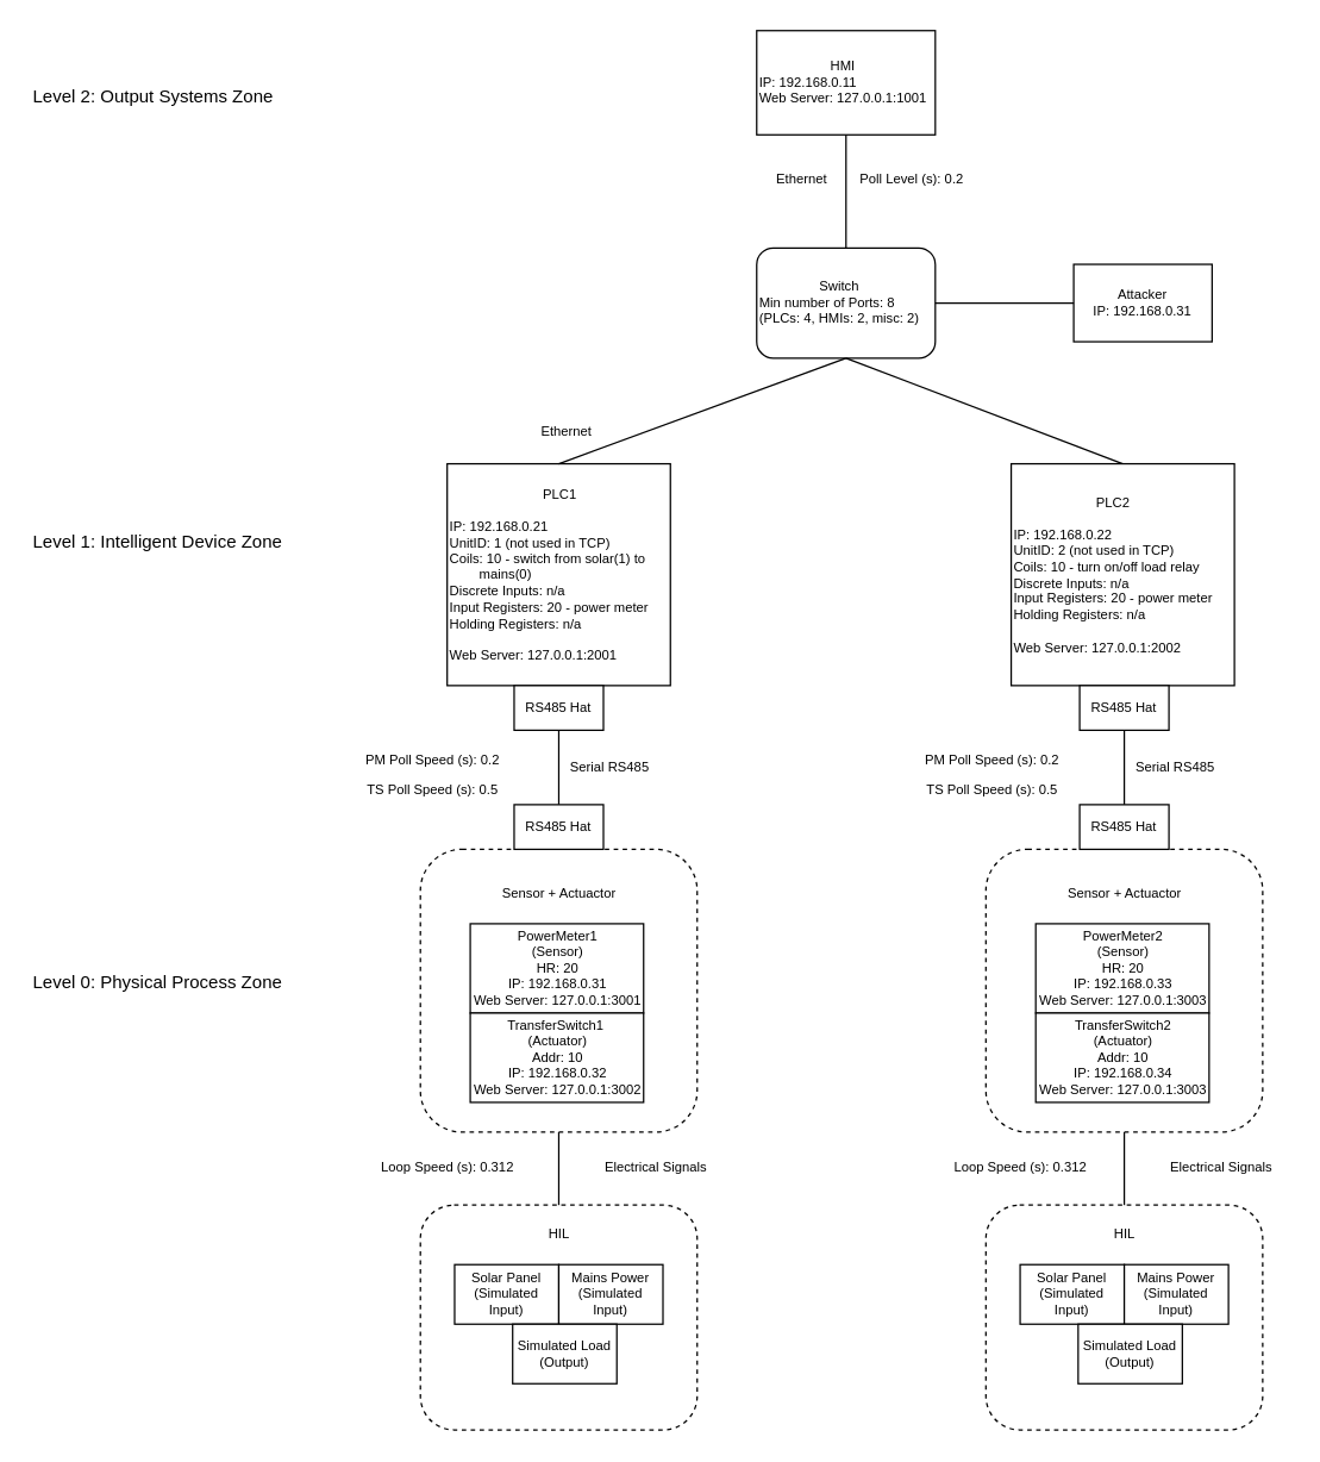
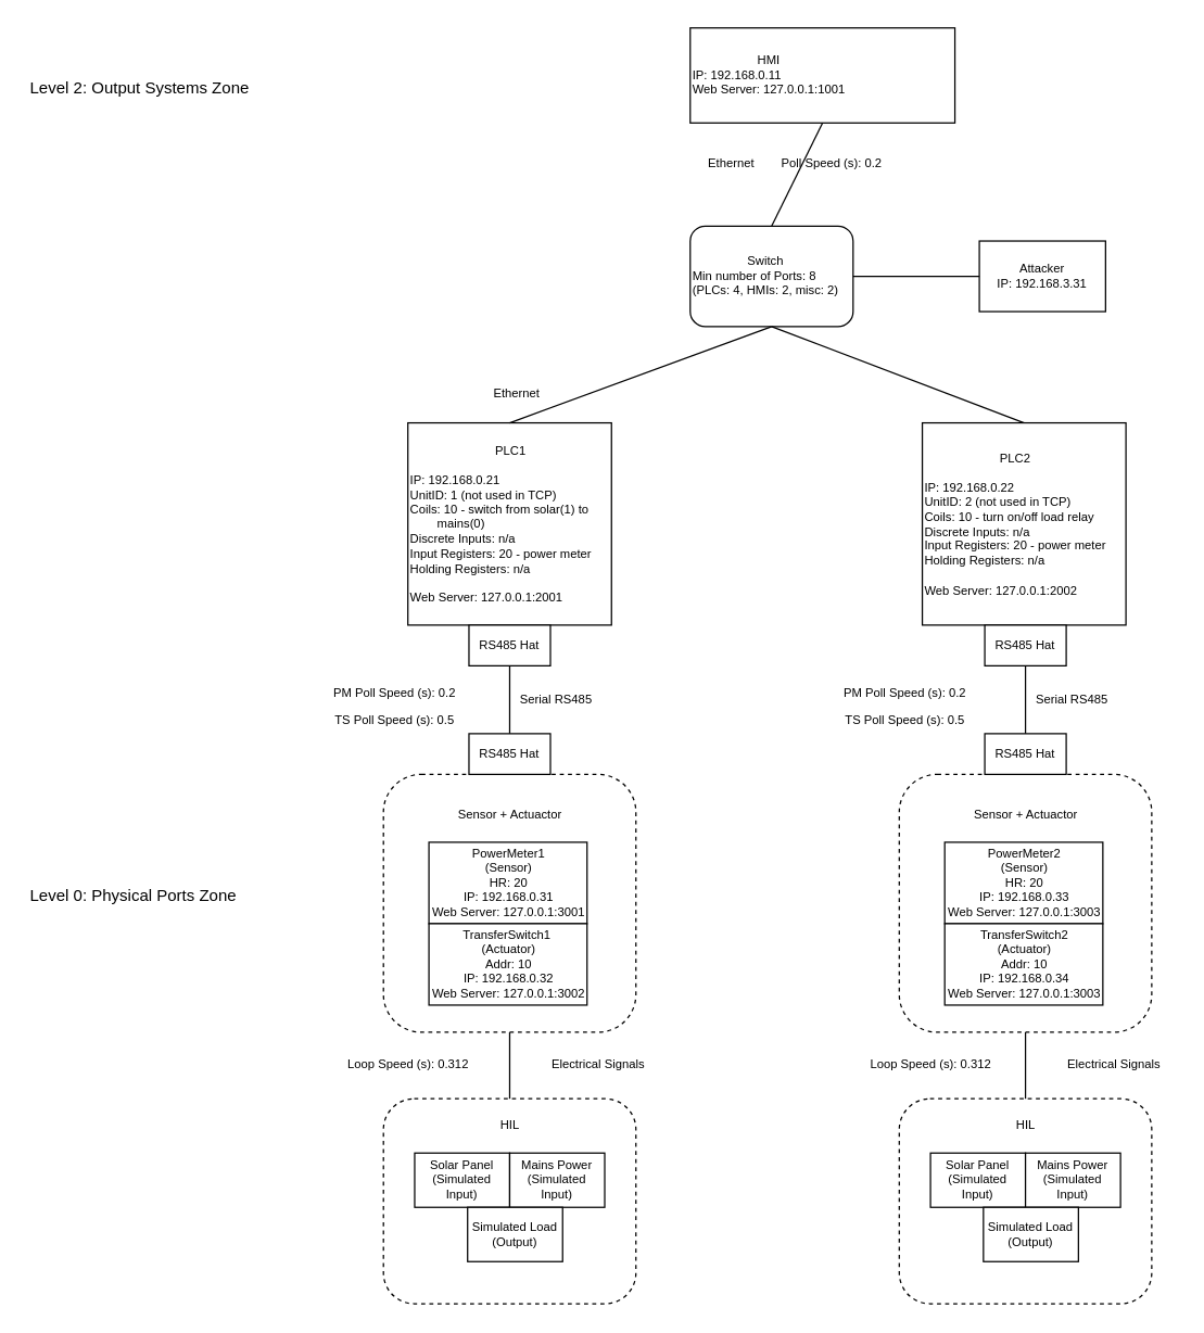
- <mxCell id="4" value="&lt;div style=&quot;text-align: center;&quot;&gt;&lt;span style=&quot;background-color: initial;&quot;&gt;HMI&lt;/span&gt;&lt;/div&gt;&lt;div style=&quot;font-size: 9px;&quot;&gt;IP: 192.168.0.11&lt;/div&gt;&lt;div style=&quot;font-size: 9px;&quot;&gt;Web Server: 127.0.0.1:1001&lt;/div&gt;" style="rounded=0;whiteSpace=wrap;html=1;fontSize=9;align=left;" parent="1" vertex="1"><mxGeometry x="508" y="20" width="120" height="70" as="geometry" /></mxCell>
+ <mxCell id="4" value="&lt;div style=&quot;text-align: center;&quot;&gt;&lt;span style=&quot;background-color: initial;&quot;&gt;HMI&lt;/span&gt;&lt;/div&gt;&lt;div style=&quot;font-size: 9px;&quot;&gt;IP: 192.168.0.11&lt;/div&gt;&lt;div style=&quot;font-size: 9px;&quot;&gt;Web Server: 127.0.0.1:1001&lt;/div&gt;" style="rounded=0;whiteSpace=wrap;html=1;fontSize=9;align=left;" parent="1" vertex="1"><mxGeometry x="508" y="20" width="195" height="70" as="geometry" /></mxCell>
- <mxCell id="46" value="Poll Level (s): 0.2" style="text;html=1;align=center;verticalAlign=middle;resizable=0;points=[];autosize=1;strokeColor=none;fillColor=none;fontSize=9;" parent="1" vertex="1"><mxGeometry x="562" y="110" width="100" height="20" as="geometry" /></mxCell>
+ <mxCell id="46" value="Poll Speed (s): 0.2" style="text;html=1;align=center;verticalAlign=middle;resizable=0;points=[];autosize=1;strokeColor=none;fillColor=none;fontSize=9;" parent="1" vertex="1"><mxGeometry x="562" y="110" width="100" height="20" as="geometry" /></mxCell>
- <mxCell id="11" value="Attacker&lt;div&gt;IP: 192.168.0.31&lt;/div&gt;" style="rounded=0;whiteSpace=wrap;html=1;fontSize=9;" parent="1" vertex="1"><mxGeometry x="721" y="177" width="93" height="52" as="geometry" /></mxCell>
+ <mxCell id="11" value="Attacker&lt;div&gt;IP: 192.168.3.31&lt;/div&gt;" style="rounded=0;whiteSpace=wrap;html=1;fontSize=9;" parent="1" vertex="1"><mxGeometry x="721" y="177" width="93" height="52" as="geometry" /></mxCell>
- <mxCell id="13" value="Level 1: Intelligent Device Zone" style="text;html=1;align=left;verticalAlign=middle;resizable=0;points=[];autosize=1;strokeColor=none;fillColor=none;" parent="1" vertex="1"><mxGeometry x="20" y="349" width="190" height="30" as="geometry" /></mxCell>
- <mxCell id="15" value="Level 0: Physical Process Zone" style="text;html=1;align=left;verticalAlign=middle;resizable=0;points=[];autosize=1;strokeColor=none;fillColor=none;" parent="1" vertex="1"><mxGeometry x="20" y="645" width="190" height="30" as="geometry" /></mxCell>
+ <mxCell id="15" value="Level 0: Physical Ports Zone" style="text;html=1;align=left;verticalAlign=middle;resizable=0;points=[];autosize=1;strokeColor=none;fillColor=none;" parent="1" vertex="1"><mxGeometry x="20" y="645" width="190" height="30" as="geometry" /></mxCell>
